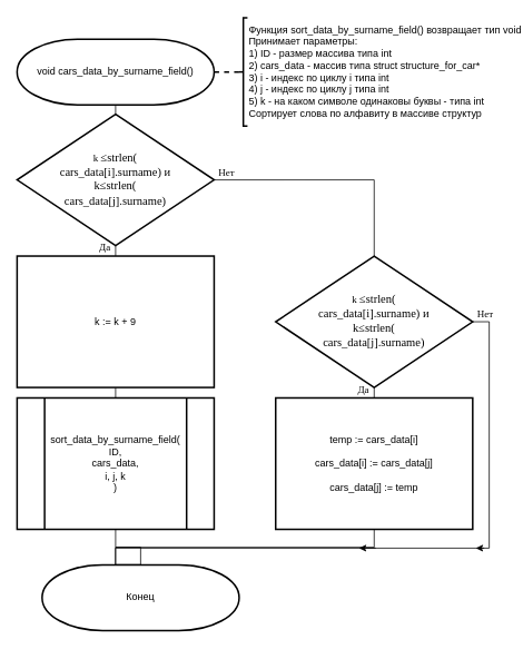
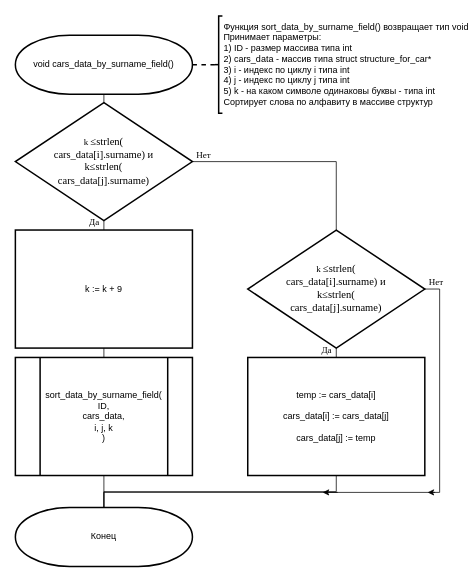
- <mxCell id="13" value="Конец" style="strokeWidth=2;html=1;shape=mxgraph.flowchart.terminator;whiteSpace=wrap;" parent="1" vertex="1"><mxGeometry x="50" y="676" width="236.22" height="78.74" as="geometry" /></mxCell>
+ <mxCell id="13" value="Конец" style="strokeWidth=2;html=1;shape=mxgraph.flowchart.terminator;whiteSpace=wrap;" parent="1" vertex="1"><mxGeometry x="20" y="676" width="236.22" height="78.74" as="geometry" /></mxCell>
